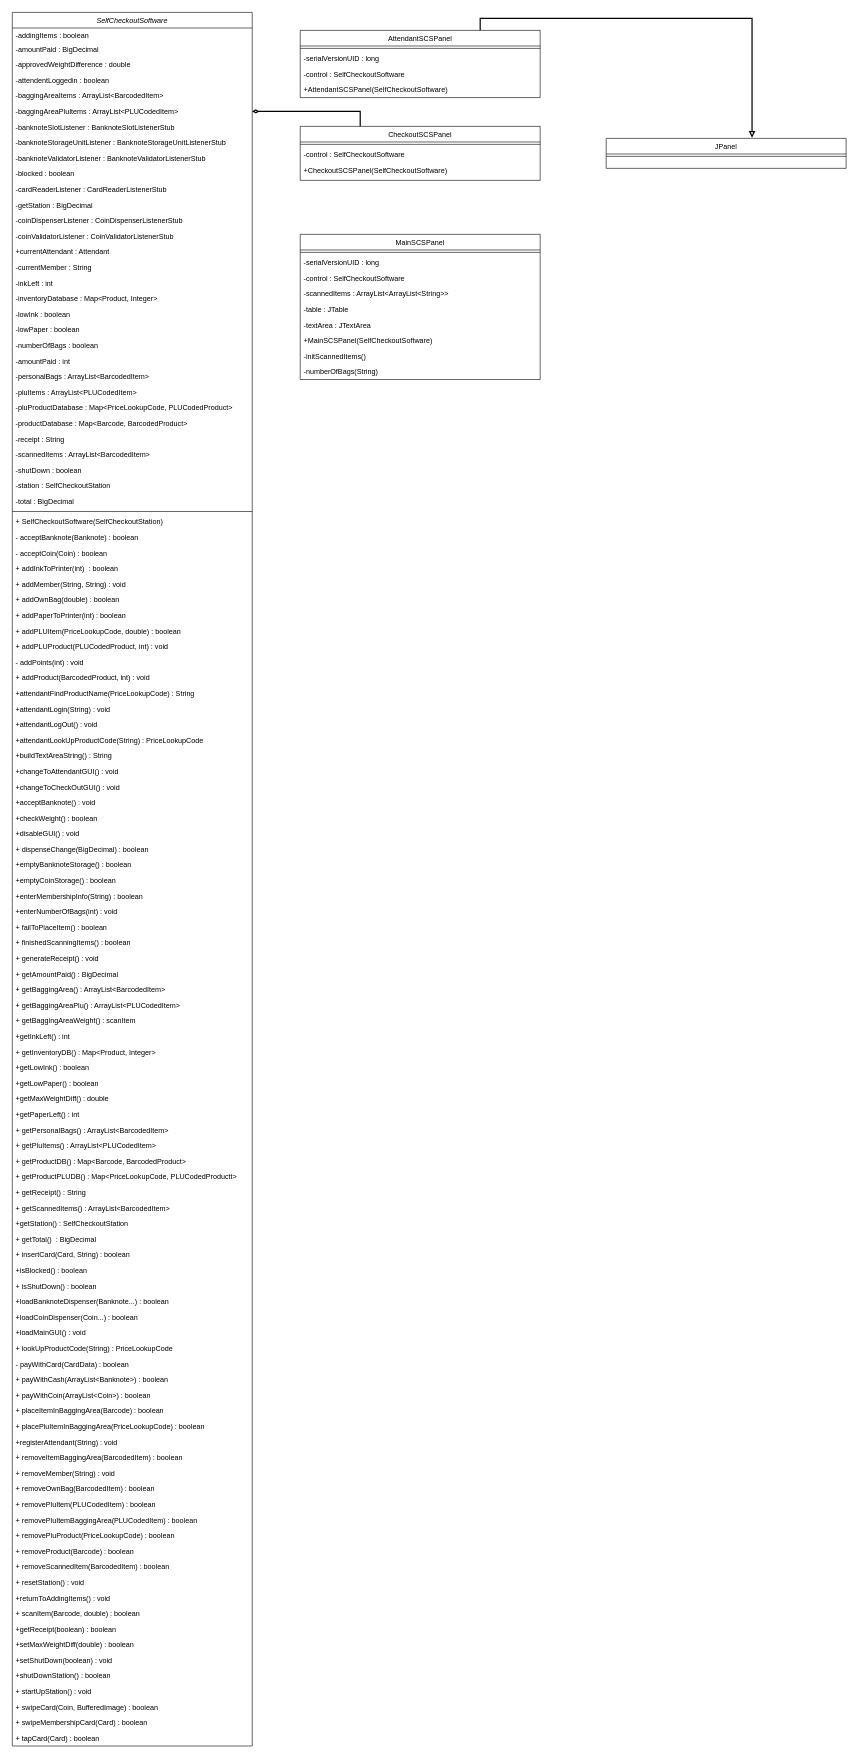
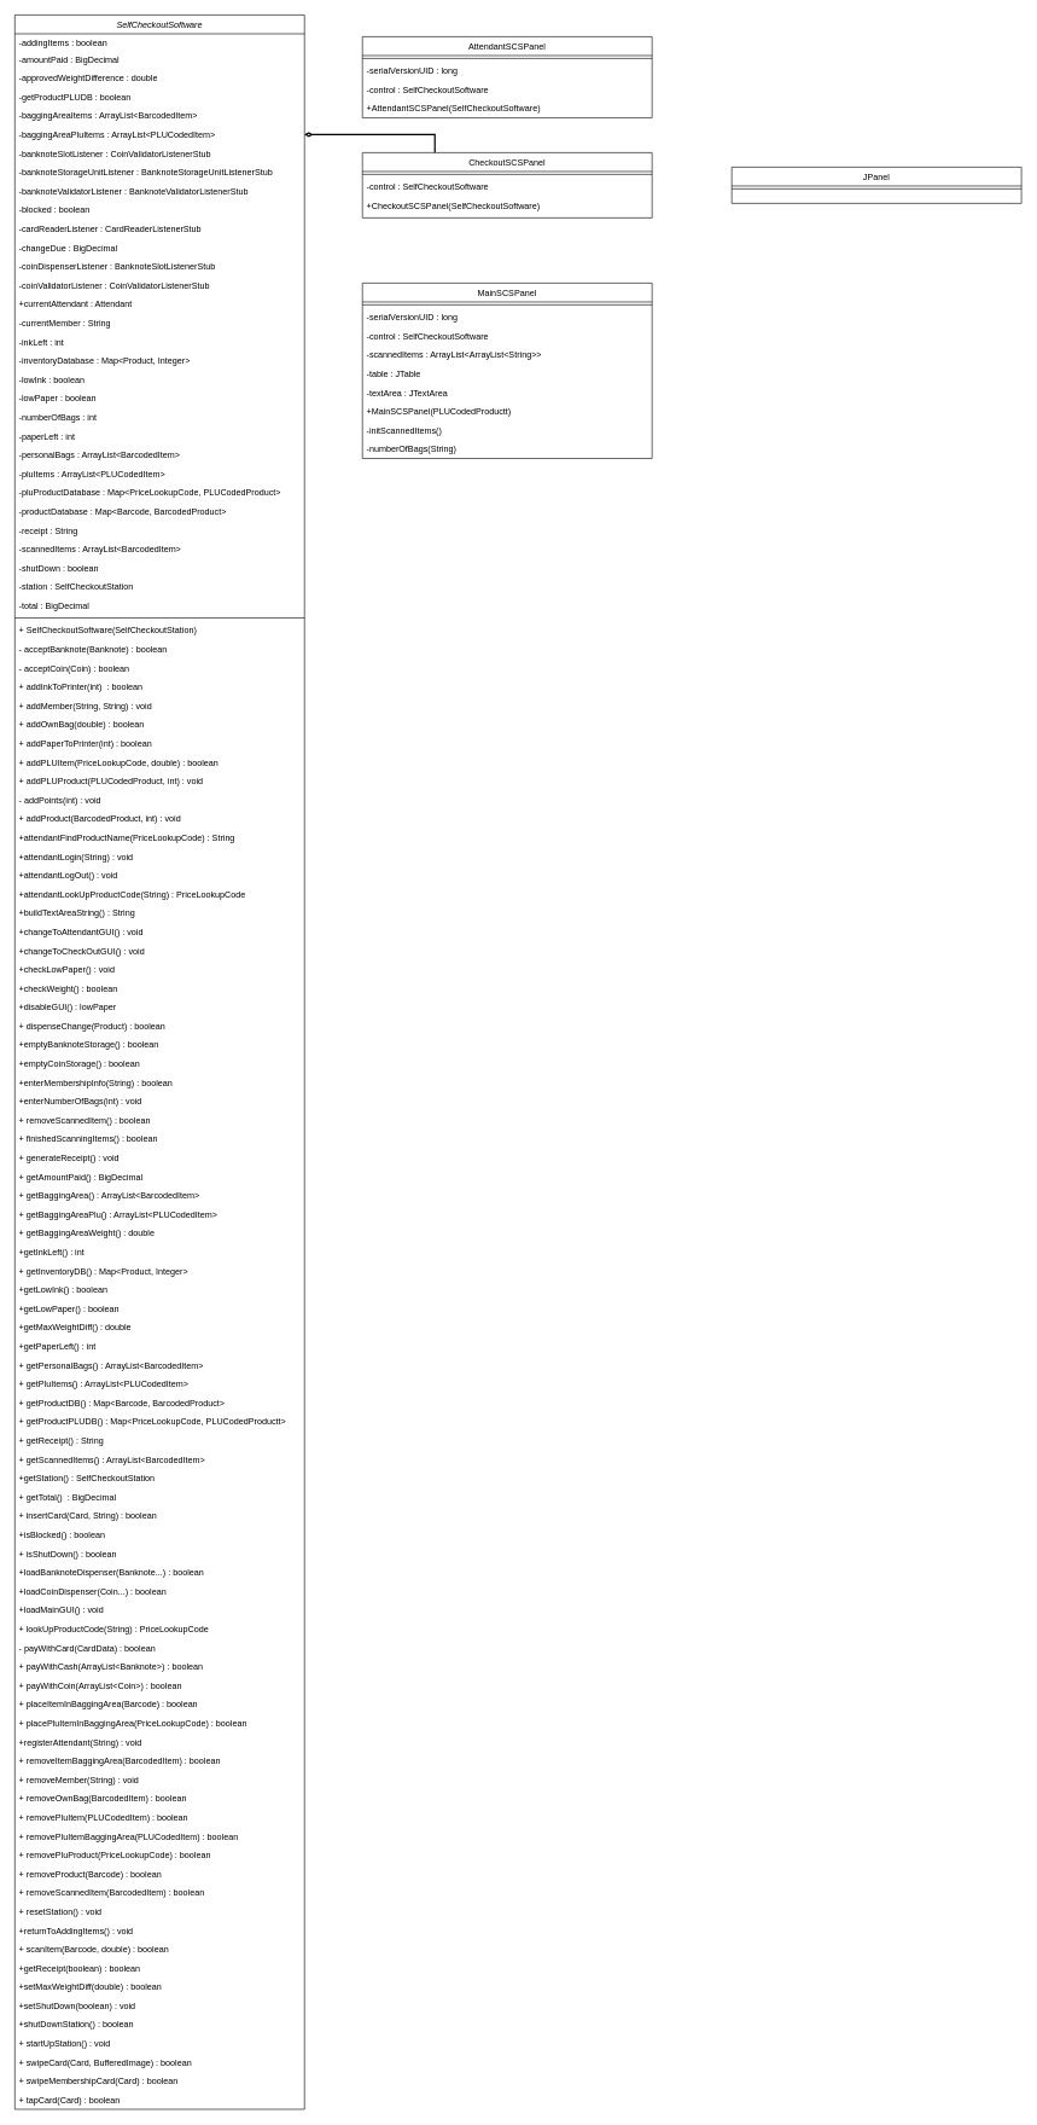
- <mxCell id="114" style="edgeStyle=orthogonalEdgeStyle;rounded=0;orthogonalLoop=1;jettySize=auto;html=1;exitX=0.75;exitY=0;exitDx=0;exitDy=0;entryX=0.608;entryY=-0.022;entryDx=0;entryDy=0;entryPerimeter=0;endArrow=block;endFill=0;strokeWidth=2;" edge="1" parent="1" source="115" target="135"><mxGeometry relative="1" as="geometry" /></mxCell>
- <mxCell id="6" value="-attendentLoggedin : boolean&#10;" style="text;align=left;verticalAlign=top;spacingLeft=4;spacingRight=4;overflow=hidden;rotatable=0;points=[[0,0.5],[1,0.5]];portConstraint=eastwest;rounded=0;shadow=0;html=0;" vertex="1" parent="2"><mxGeometry y="100" width="400" height="26" as="geometry" /></mxCell>
+ <mxCell id="6" value="-getProductPLUDB : boolean&#10;" style="text;align=left;verticalAlign=top;spacingLeft=4;spacingRight=4;overflow=hidden;rotatable=0;points=[[0,0.5],[1,0.5]];portConstraint=eastwest;rounded=0;shadow=0;html=0;" vertex="1" parent="2"><mxGeometry y="100" width="400" height="26" as="geometry" /></mxCell>
- <mxCell id="9" value="-banknoteSlotListener : BanknoteSlotListenerStub&#10;" style="text;align=left;verticalAlign=top;spacingLeft=4;spacingRight=4;overflow=hidden;rotatable=0;points=[[0,0.5],[1,0.5]];portConstraint=eastwest;rounded=0;shadow=0;html=0;" vertex="1" parent="2"><mxGeometry y="178" width="400" height="26" as="geometry" /></mxCell>
+ <mxCell id="9" value="-banknoteSlotListener : CoinValidatorListenerStub&#10;" style="text;align=left;verticalAlign=top;spacingLeft=4;spacingRight=4;overflow=hidden;rotatable=0;points=[[0,0.5],[1,0.5]];portConstraint=eastwest;rounded=0;shadow=0;html=0;" vertex="1" parent="2"><mxGeometry y="178" width="400" height="26" as="geometry" /></mxCell>
- <mxCell id="14" value="-getStation : BigDecimal&#10;" style="text;align=left;verticalAlign=top;spacingLeft=4;spacingRight=4;overflow=hidden;rotatable=0;points=[[0,0.5],[1,0.5]];portConstraint=eastwest;rounded=0;shadow=0;html=0;" vertex="1" parent="2"><mxGeometry y="308" width="400" height="26" as="geometry" /></mxCell>
+ <mxCell id="14" value="-changeDue : BigDecimal&#10;" style="text;align=left;verticalAlign=top;spacingLeft=4;spacingRight=4;overflow=hidden;rotatable=0;points=[[0,0.5],[1,0.5]];portConstraint=eastwest;rounded=0;shadow=0;html=0;" vertex="1" parent="2"><mxGeometry y="308" width="400" height="26" as="geometry" /></mxCell>
- <mxCell id="15" value="-coinDispenserListener : CoinDispenserListenerStub&#10;" style="text;align=left;verticalAlign=top;spacingLeft=4;spacingRight=4;overflow=hidden;rotatable=0;points=[[0,0.5],[1,0.5]];portConstraint=eastwest;rounded=0;shadow=0;html=0;" vertex="1" parent="2"><mxGeometry y="334" width="400" height="26" as="geometry" /></mxCell>
+ <mxCell id="15" value="-coinDispenserListener : BanknoteSlotListenerStub&#10;" style="text;align=left;verticalAlign=top;spacingLeft=4;spacingRight=4;overflow=hidden;rotatable=0;points=[[0,0.5],[1,0.5]];portConstraint=eastwest;rounded=0;shadow=0;html=0;" vertex="1" parent="2"><mxGeometry y="334" width="400" height="26" as="geometry" /></mxCell>
- <mxCell id="132" value="+MainSCSPanel(SelfCheckoutSoftware)&#10;" style="text;align=left;verticalAlign=top;spacingLeft=4;spacingRight=4;overflow=hidden;rotatable=0;points=[[0,0.5],[1,0.5]];portConstraint=eastwest;" vertex="1" parent="125"><mxGeometry y="164" width="400" height="26" as="geometry" /></mxCell>
+ <mxCell id="132" value="+MainSCSPanel(PLUCodedProductt)&#10;" style="text;align=left;verticalAlign=top;spacingLeft=4;spacingRight=4;overflow=hidden;rotatable=0;points=[[0,0.5],[1,0.5]];portConstraint=eastwest;" vertex="1" parent="125"><mxGeometry y="164" width="400" height="26" as="geometry" /></mxCell>
- <mxCell id="23" value="-numberOfBags : boolean&#10;" style="text;align=left;verticalAlign=top;spacingLeft=4;spacingRight=4;overflow=hidden;rotatable=0;points=[[0,0.5],[1,0.5]];portConstraint=eastwest;rounded=0;shadow=0;html=0;" vertex="1" parent="2"><mxGeometry y="542" width="400" height="26" as="geometry" /></mxCell>
+ <mxCell id="23" value="-numberOfBags : int&#10;" style="text;align=left;verticalAlign=top;spacingLeft=4;spacingRight=4;overflow=hidden;rotatable=0;points=[[0,0.5],[1,0.5]];portConstraint=eastwest;rounded=0;shadow=0;html=0;" vertex="1" parent="2"><mxGeometry y="542" width="400" height="26" as="geometry" /></mxCell>
- <mxCell id="24" value="-amountPaid : int&#10;" style="text;align=left;verticalAlign=top;spacingLeft=4;spacingRight=4;overflow=hidden;rotatable=0;points=[[0,0.5],[1,0.5]];portConstraint=eastwest;rounded=0;shadow=0;html=0;" vertex="1" parent="2"><mxGeometry y="568" width="400" height="26" as="geometry" /></mxCell>
+ <mxCell id="24" value="-paperLeft : int&#10;" style="text;align=left;verticalAlign=top;spacingLeft=4;spacingRight=4;overflow=hidden;rotatable=0;points=[[0,0.5],[1,0.5]];portConstraint=eastwest;rounded=0;shadow=0;html=0;" vertex="1" parent="2"><mxGeometry y="568" width="400" height="26" as="geometry" /></mxCell>
- <mxCell id="53" value="+acceptBanknote() : void&#10;" style="text;align=left;verticalAlign=top;spacingLeft=4;spacingRight=4;overflow=hidden;rotatable=0;points=[[0,0.5],[1,0.5]];portConstraint=eastwest;rounded=0;shadow=0;html=0;" vertex="1" parent="2"><mxGeometry y="1304" width="400" height="26" as="geometry" /></mxCell>
+ <mxCell id="53" value="+checkLowPaper() : void&#10;" style="text;align=left;verticalAlign=top;spacingLeft=4;spacingRight=4;overflow=hidden;rotatable=0;points=[[0,0.5],[1,0.5]];portConstraint=eastwest;rounded=0;shadow=0;html=0;" vertex="1" parent="2"><mxGeometry y="1304" width="400" height="26" as="geometry" /></mxCell>
- <mxCell id="55" value="+disableGUI() : void&#10;" style="text;align=left;verticalAlign=top;spacingLeft=4;spacingRight=4;overflow=hidden;rotatable=0;points=[[0,0.5],[1,0.5]];portConstraint=eastwest;rounded=0;shadow=0;html=0;" vertex="1" parent="2"><mxGeometry y="1356" width="400" height="26" as="geometry" /></mxCell>
+ <mxCell id="55" value="+disableGUI() : lowPaper&#10;" style="text;align=left;verticalAlign=top;spacingLeft=4;spacingRight=4;overflow=hidden;rotatable=0;points=[[0,0.5],[1,0.5]];portConstraint=eastwest;rounded=0;shadow=0;html=0;" vertex="1" parent="2"><mxGeometry y="1356" width="400" height="26" as="geometry" /></mxCell>
- <mxCell id="56" value="+ dispenseChange(BigDecimal) : boolean&#10;" style="text;align=left;verticalAlign=top;spacingLeft=4;spacingRight=4;overflow=hidden;rotatable=0;points=[[0,0.5],[1,0.5]];portConstraint=eastwest;rounded=0;shadow=0;html=0;" vertex="1" parent="2"><mxGeometry y="1382" width="400" height="26" as="geometry" /></mxCell>
+ <mxCell id="56" value="+ dispenseChange(Product) : boolean&#10;" style="text;align=left;verticalAlign=top;spacingLeft=4;spacingRight=4;overflow=hidden;rotatable=0;points=[[0,0.5],[1,0.5]];portConstraint=eastwest;rounded=0;shadow=0;html=0;" vertex="1" parent="2"><mxGeometry y="1382" width="400" height="26" as="geometry" /></mxCell>
- <mxCell id="61" value="+ failToPlaceItem() : boolean&#10;" style="text;align=left;verticalAlign=top;spacingLeft=4;spacingRight=4;overflow=hidden;rotatable=0;points=[[0,0.5],[1,0.5]];portConstraint=eastwest;rounded=0;shadow=0;html=0;" vertex="1" parent="2"><mxGeometry y="1512" width="400" height="26" as="geometry" /></mxCell>
+ <mxCell id="61" value="+ removeScannedItem() : boolean&#10;" style="text;align=left;verticalAlign=top;spacingLeft=4;spacingRight=4;overflow=hidden;rotatable=0;points=[[0,0.5],[1,0.5]];portConstraint=eastwest;rounded=0;shadow=0;html=0;" vertex="1" parent="2"><mxGeometry y="1512" width="400" height="26" as="geometry" /></mxCell>
- <mxCell id="67" value="+ getBaggingAreaWeight() : scanItem&#10;" style="text;align=left;verticalAlign=top;spacingLeft=4;spacingRight=4;overflow=hidden;rotatable=0;points=[[0,0.5],[1,0.5]];portConstraint=eastwest;rounded=0;shadow=0;html=0;" vertex="1" parent="2"><mxGeometry y="1668" width="400" height="26" as="geometry" /></mxCell>
+ <mxCell id="67" value="+ getBaggingAreaWeight() : double&#10;" style="text;align=left;verticalAlign=top;spacingLeft=4;spacingRight=4;overflow=hidden;rotatable=0;points=[[0,0.5],[1,0.5]];portConstraint=eastwest;rounded=0;shadow=0;html=0;" vertex="1" parent="2"><mxGeometry y="1668" width="400" height="26" as="geometry" /></mxCell>
- <mxCell id="111" value="+ swipeCard(Coin, BufferedImage) : boolean&#10;" style="text;align=left;verticalAlign=top;spacingLeft=4;spacingRight=4;overflow=hidden;rotatable=0;points=[[0,0.5],[1,0.5]];portConstraint=eastwest;rounded=0;shadow=0;html=0;" vertex="1" parent="2"><mxGeometry y="2812" width="400" height="26" as="geometry" /></mxCell>
+ <mxCell id="111" value="+ swipeCard(Card, BufferedImage) : boolean&#10;" style="text;align=left;verticalAlign=top;spacingLeft=4;spacingRight=4;overflow=hidden;rotatable=0;points=[[0,0.5],[1,0.5]];portConstraint=eastwest;rounded=0;shadow=0;html=0;" vertex="1" parent="2"><mxGeometry y="2812" width="400" height="26" as="geometry" /></mxCell>
